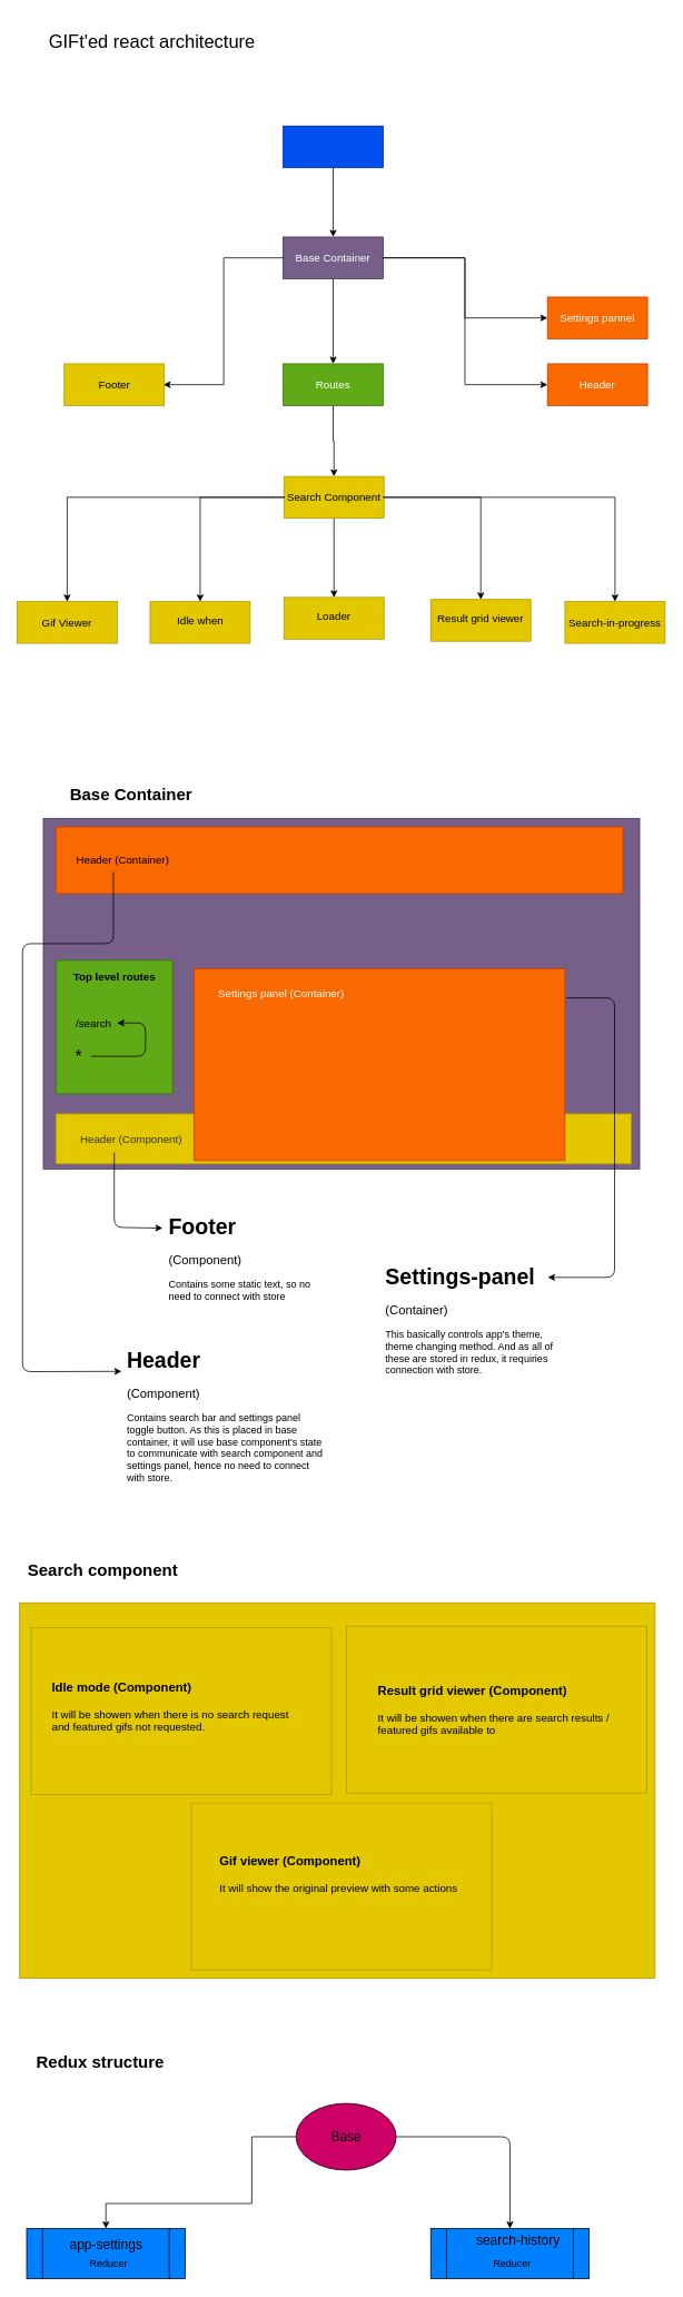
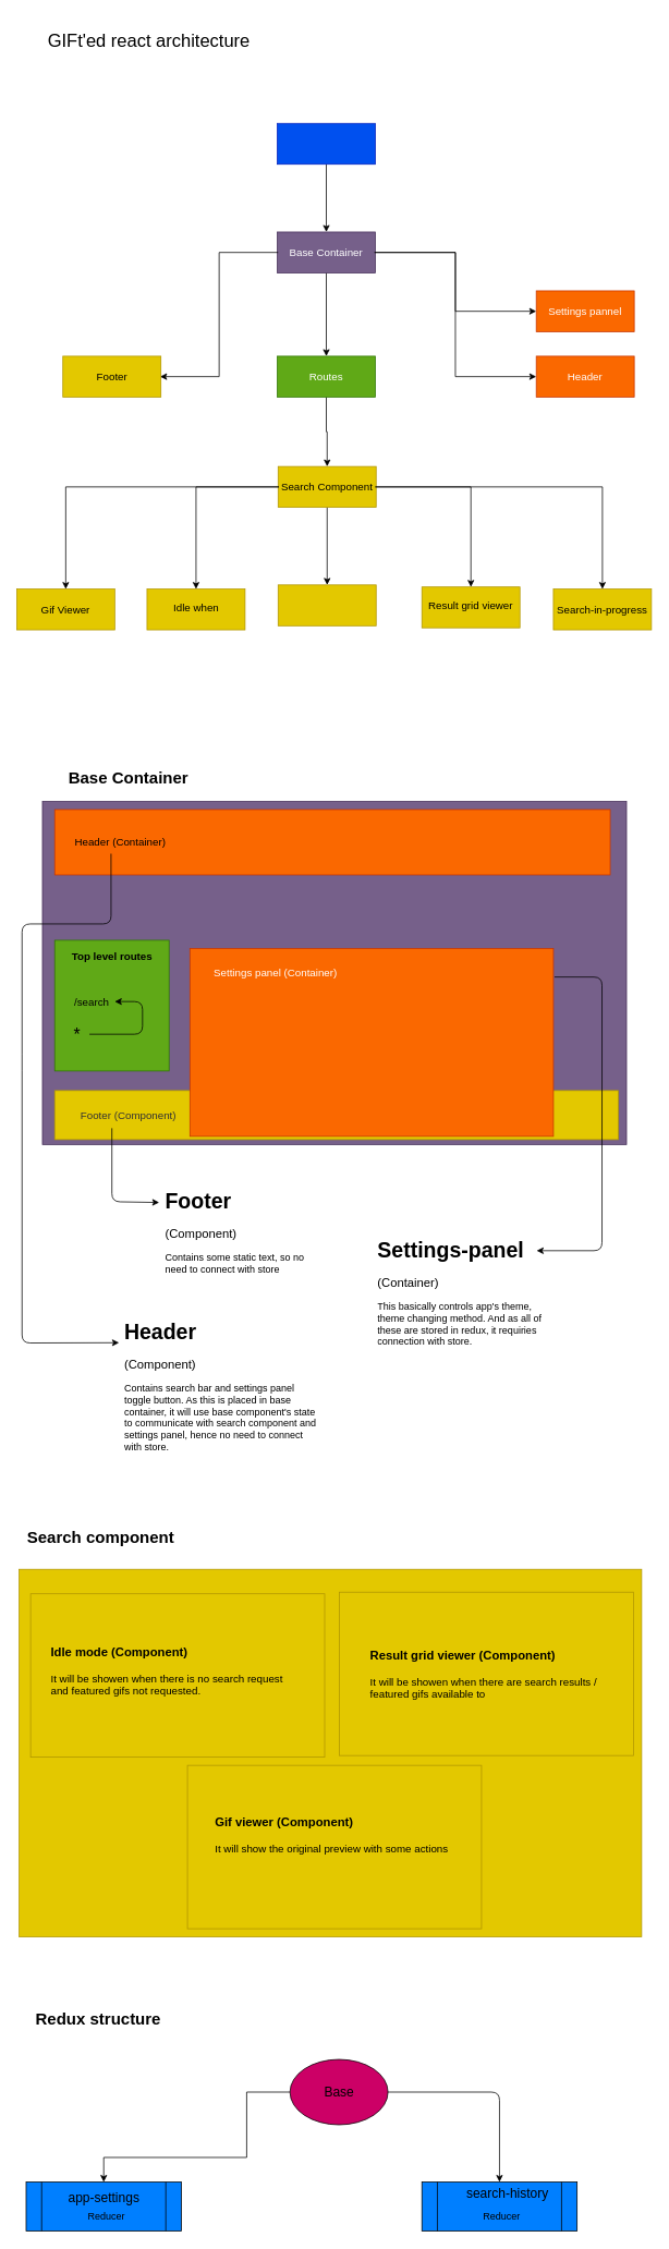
- <mxCell id="50" value="Loader" style="text;html=1;strokeColor=none;fillColor=none;align=center;verticalAlign=middle;whiteSpace=wrap;rounded=0;fontSize=13;fontColor=#000000;" vertex="1" parent="1"><mxGeometry x="341" y="730" width="118" height="15" as="geometry" /></mxCell>
- <mxCell id="8" value="Header (Component)" style="text;html=1;strokeColor=none;fillColor=none;align=center;verticalAlign=middle;whiteSpace=wrap;rounded=0;fontSize=13;fontColor=#333333;" parent="1" vertex="1"><mxGeometry x="86.5" y="1354" width="140" height="20" as="geometry" /></mxCell>
+ <mxCell id="8" value="Footer (Component)" style="text;html=1;strokeColor=none;fillColor=none;align=center;verticalAlign=middle;whiteSpace=wrap;rounded=0;fontSize=13;fontColor=#333333;" parent="1" vertex="1"><mxGeometry x="86.5" y="1354" width="140" height="20" as="geometry" /></mxCell>
